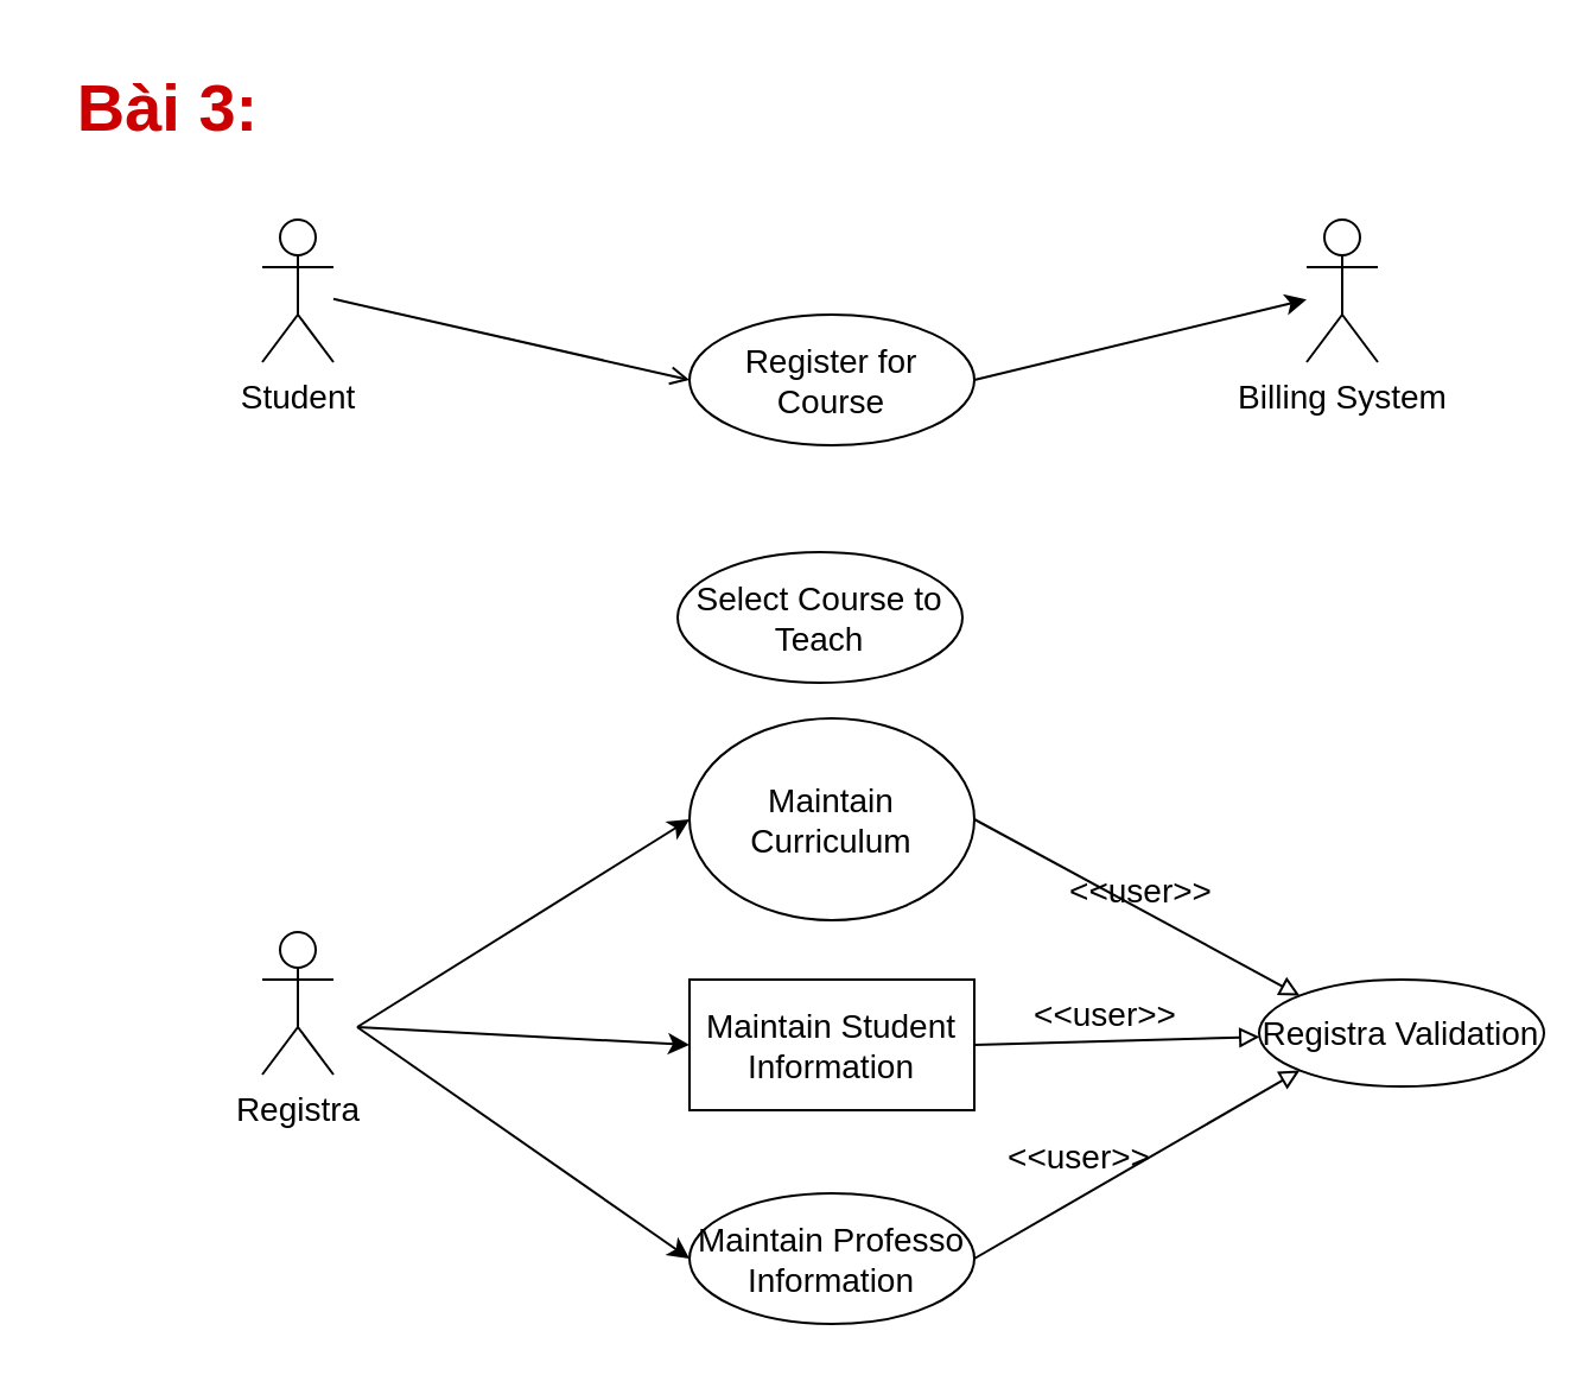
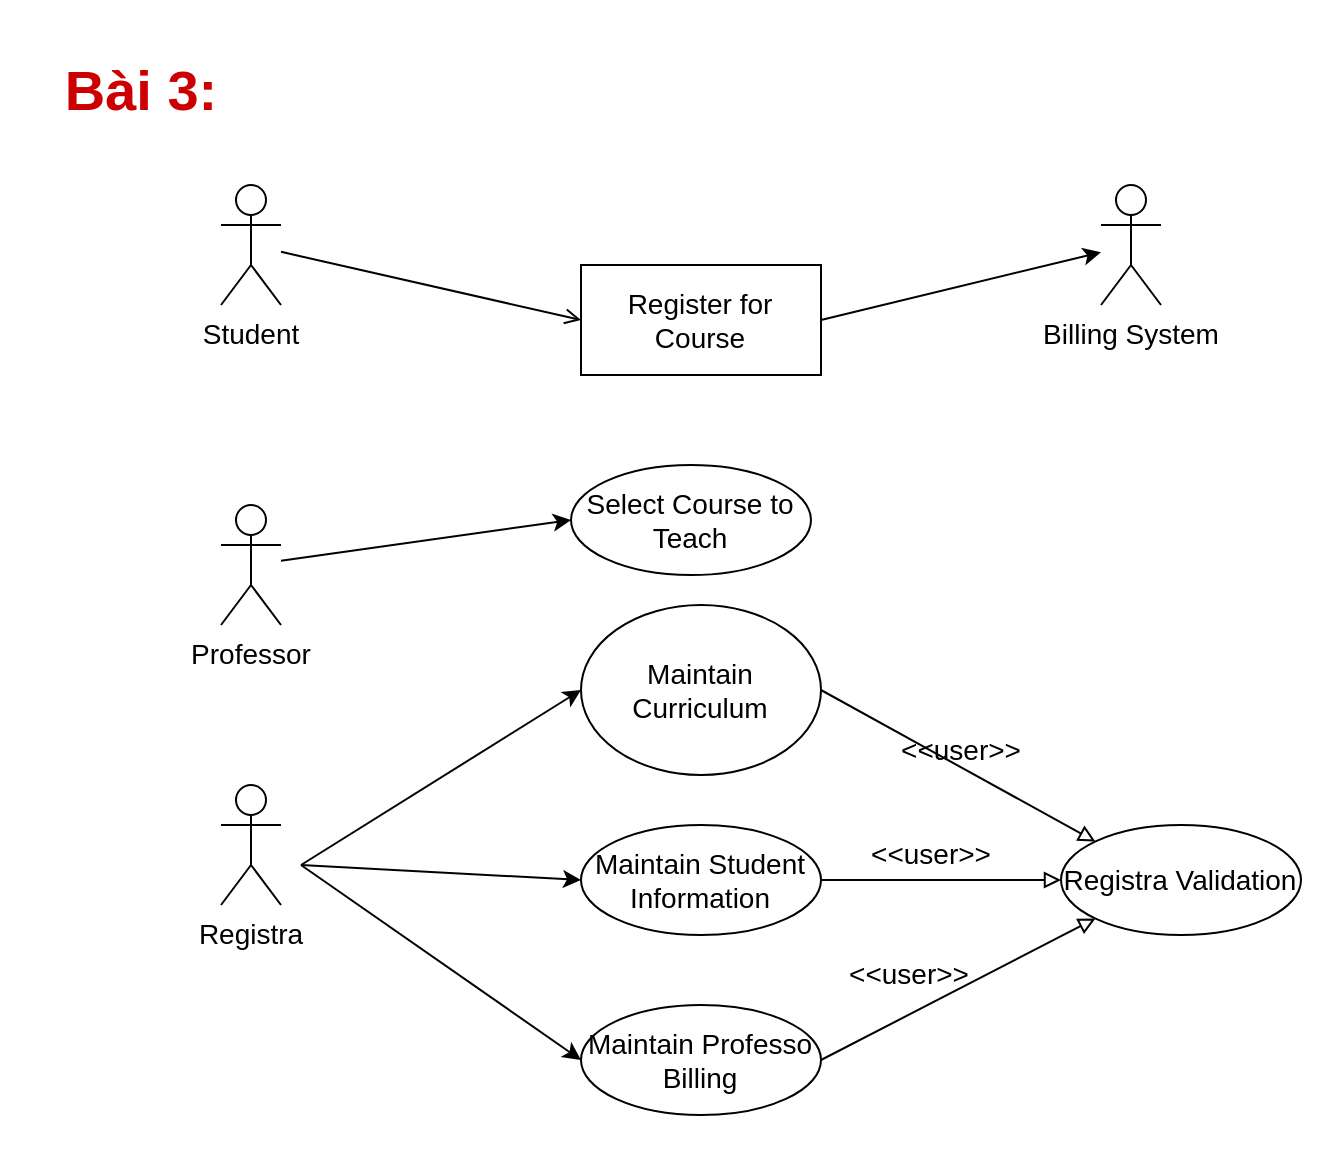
- <mxCell id="6" value="Register for Course" style="ellipse;whiteSpace=wrap;html=1;fontSize=14;" parent="1" vertex="1"><mxGeometry x="290" y="132" width="120" height="55" as="geometry" /></mxCell>
+ <mxCell id="6" value="Register for Course" style="whiteSpace=wrap;html=1;fontSize=14;rounded=0;" parent="1" vertex="1"><mxGeometry x="290" y="132" width="120" height="55" as="geometry" /></mxCell>
+ <mxCell id="14" value="" style="endArrow=classic;html=1;rounded=0;entryX=0;entryY=0.5;entryDx=0;entryDy=0;fontSize=14;" parent="1" source="3" target="7" edge="1"><mxGeometry width="50" height="50" relative="1" as="geometry"><mxPoint x="230" y="302" as="sourcePoint" /><mxPoint x="280" y="252" as="targetPoint" /></mxGeometry></mxCell>
+ <mxCell id="3" value="Professor" style="shape=umlActor;verticalLabelPosition=bottom;verticalAlign=top;html=1;outlineConnect=0;fontSize=14;" parent="1" vertex="1"><mxGeometry x="110" y="252" width="30" height="60" as="geometry" /></mxCell>
- <mxCell id="11" value="Registra Validation" style="ellipse;whiteSpace=wrap;html=1;fontSize=14;" parent="1" vertex="1"><mxGeometry x="530" y="412" width="120" height="45" as="geometry" /></mxCell>
+ <mxCell id="11" value="Registra Validation" style="ellipse;whiteSpace=wrap;html=1;fontSize=14;" parent="1" vertex="1"><mxGeometry x="530" y="412" width="120" height="55" as="geometry" /></mxCell>
- <mxCell id="8" value="Maintain Student Information" style="whiteSpace=wrap;html=1;fontSize=14;rounded=0;" parent="1" vertex="1"><mxGeometry x="290" y="412" width="120" height="55" as="geometry" /></mxCell>
+ <mxCell id="8" value="Maintain Student Information" style="ellipse;whiteSpace=wrap;html=1;fontSize=14;" parent="1" vertex="1"><mxGeometry x="290" y="412" width="120" height="55" as="geometry" /></mxCell>
- <mxCell id="10" value="Maintain Professo Information" style="ellipse;whiteSpace=wrap;html=1;fontSize=14;" parent="1" vertex="1"><mxGeometry x="290" y="502" width="120" height="55" as="geometry" /></mxCell>
+ <mxCell id="10" value="Maintain Professo Billing" style="ellipse;whiteSpace=wrap;html=1;fontSize=14;" parent="1" vertex="1"><mxGeometry x="290" y="502" width="120" height="55" as="geometry" /></mxCell>
